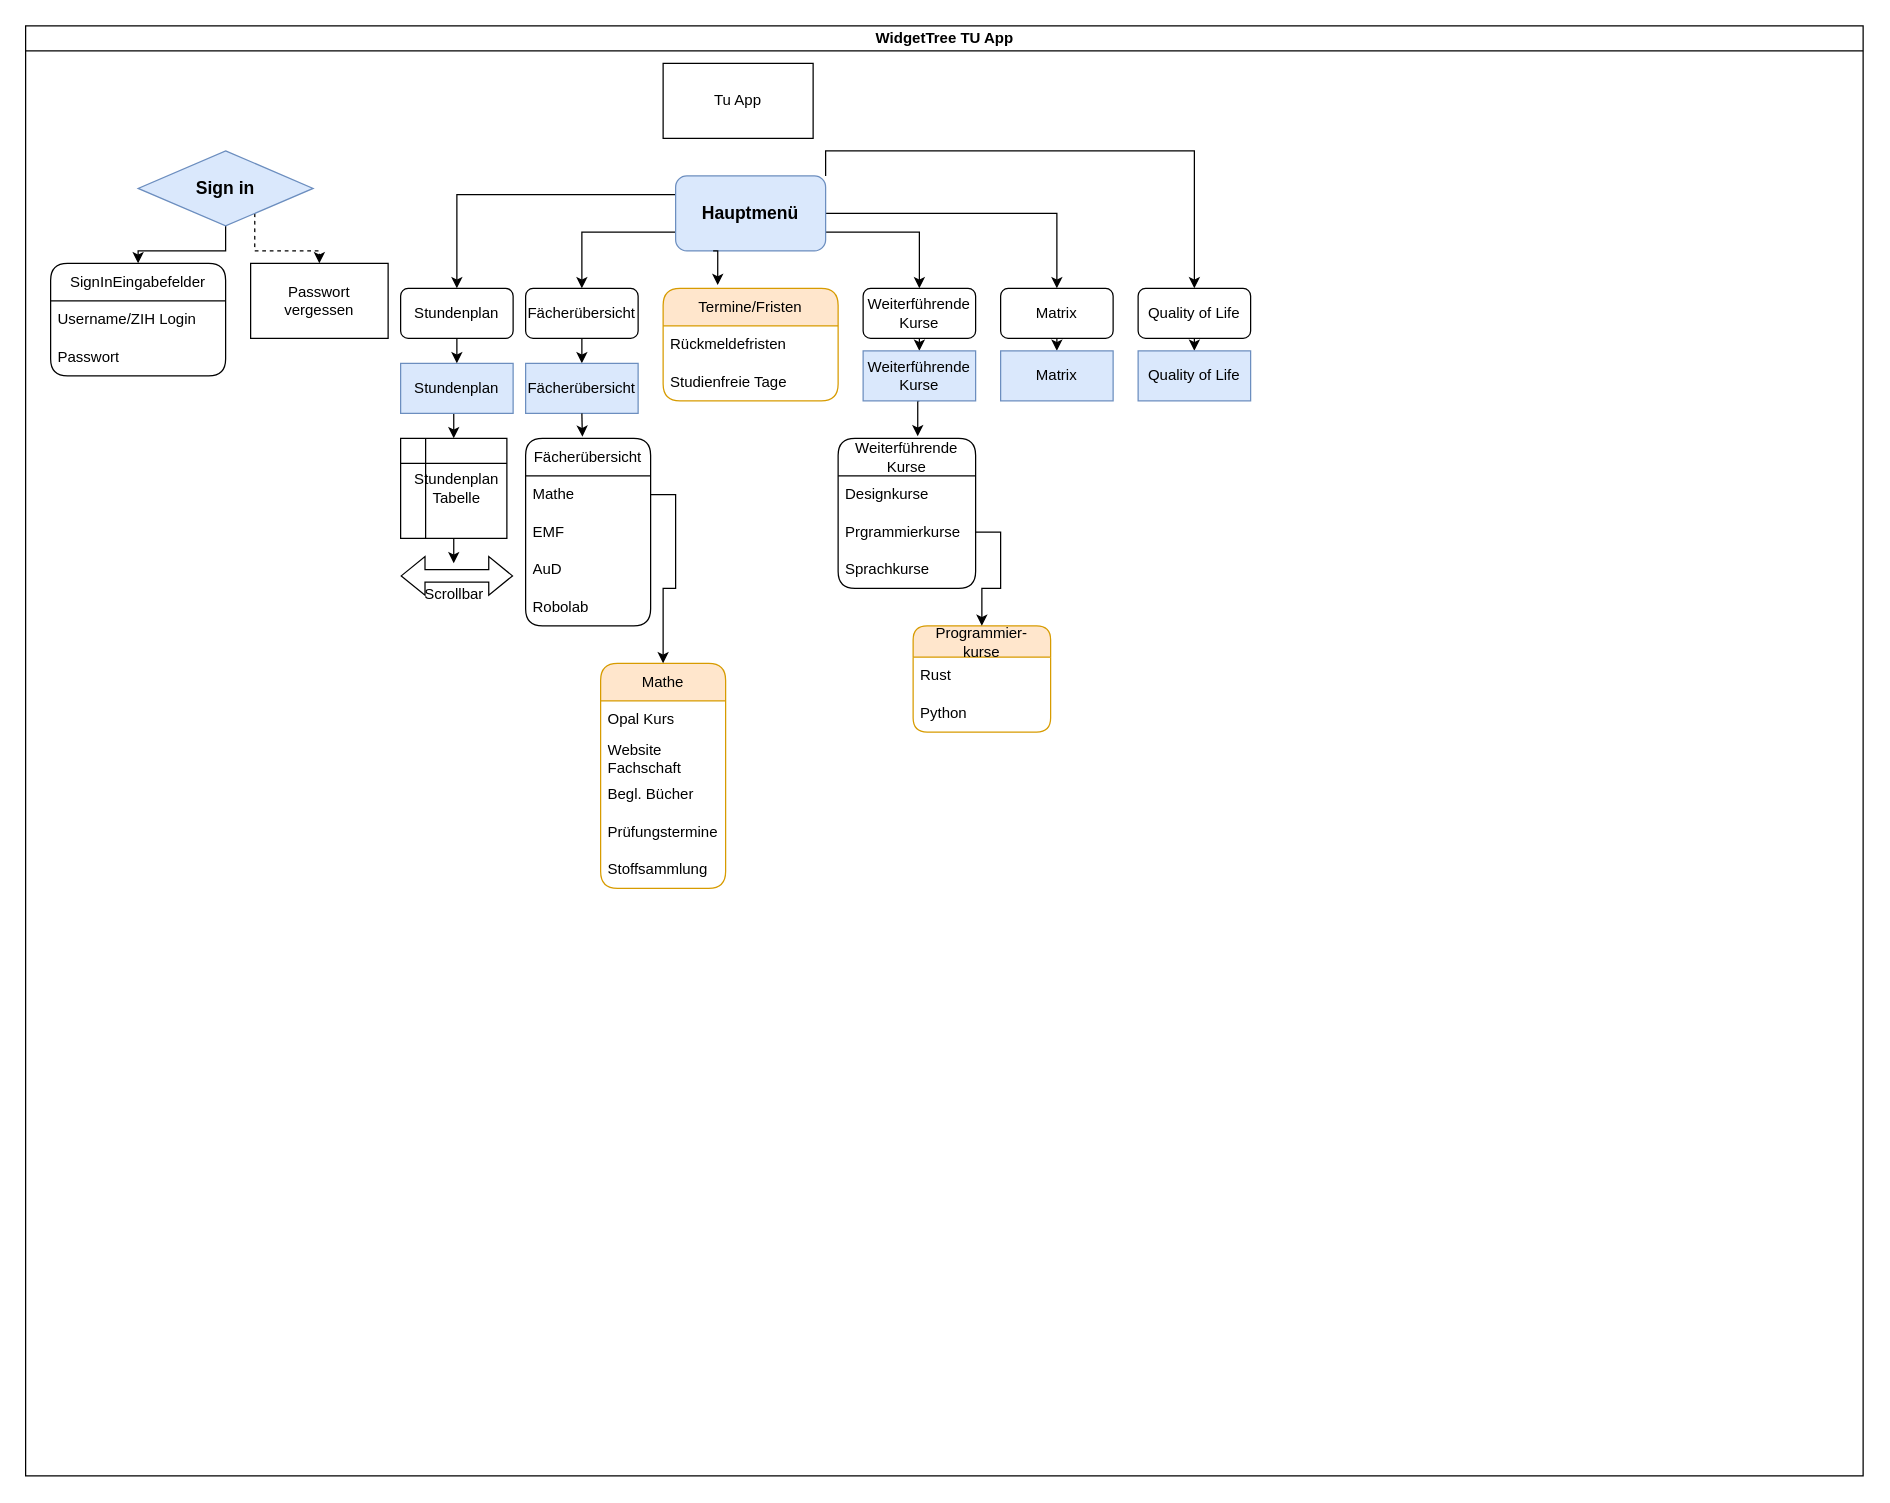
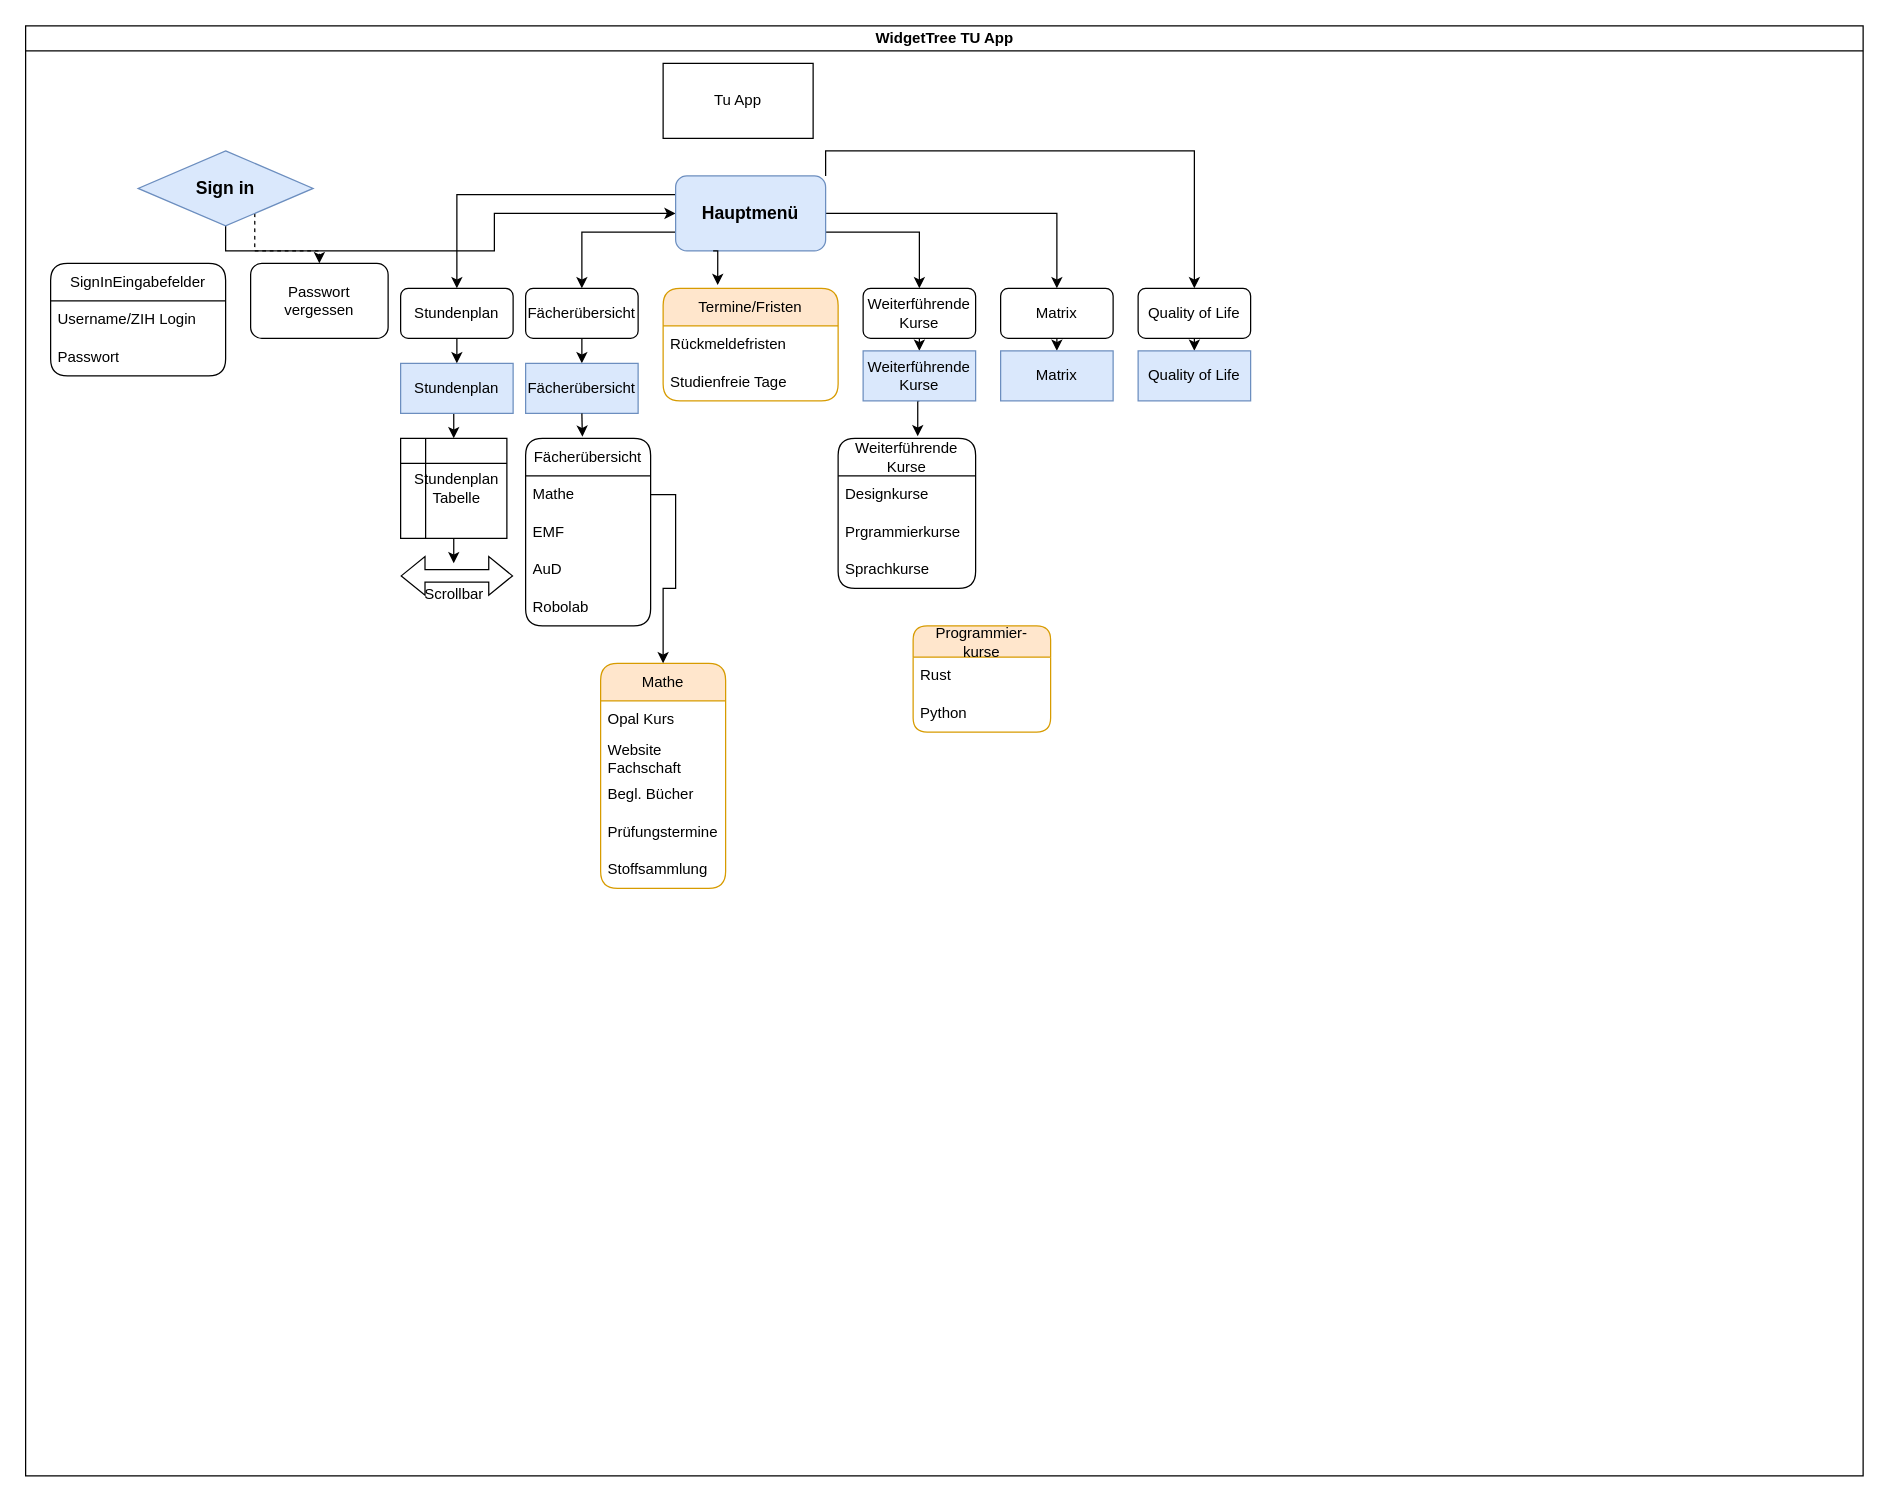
- <mxCell id="7" style="edgeStyle=orthogonalEdgeStyle;rounded=0;orthogonalLoop=1;jettySize=auto;html=1;exitX=0.5;exitY=1;exitDx=0;exitDy=0;" edge="1" parent="2" source="9" target="4"><mxGeometry relative="1" as="geometry" /></mxCell>
+ <mxCell id="7" style="edgeStyle=orthogonalEdgeStyle;rounded=0;orthogonalLoop=1;jettySize=auto;html=1;exitX=0.5;exitY=1;exitDx=0;exitDy=0;" edge="1" parent="2" source="9" target="16"><mxGeometry relative="1" as="geometry" /></mxCell>
- <mxCell id="10" value="Passwort vergessen" style="whiteSpace=wrap;html=1;rounded=0;" vertex="1" parent="2"><mxGeometry x="180" y="190" width="110" height="60" as="geometry" /></mxCell>
+ <mxCell id="10" value="Passwort vergessen" style="rounded=1;whiteSpace=wrap;html=1;" vertex="1" parent="2"><mxGeometry x="180" y="190" width="110" height="60" as="geometry" /></mxCell>
- <mxCell id="59" style="edgeStyle=orthogonalEdgeStyle;rounded=0;orthogonalLoop=1;jettySize=auto;html=1;exitX=1;exitY=0.5;exitDx=0;exitDy=0;entryX=0.5;entryY=0;entryDx=0;entryDy=0;" edge="1" parent="2" source="54" target="56"><mxGeometry relative="1" as="geometry" /></mxCell>
